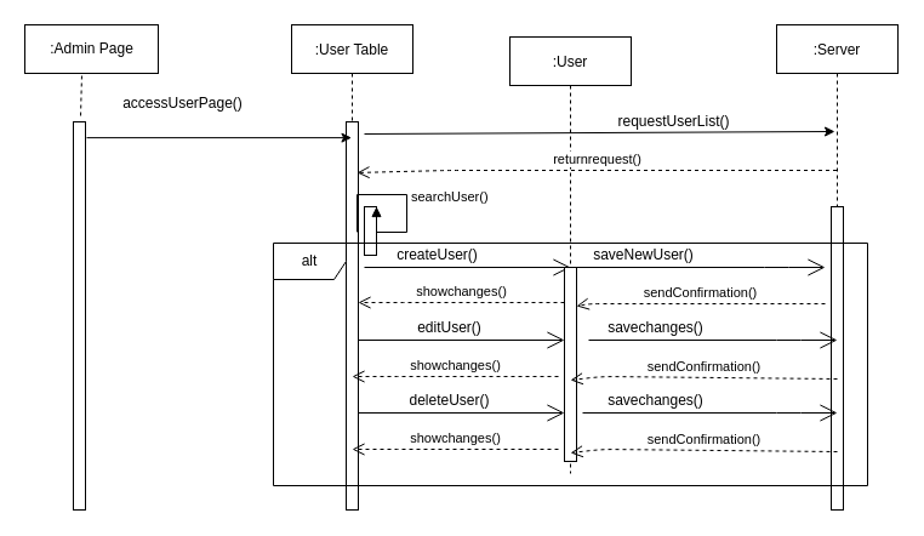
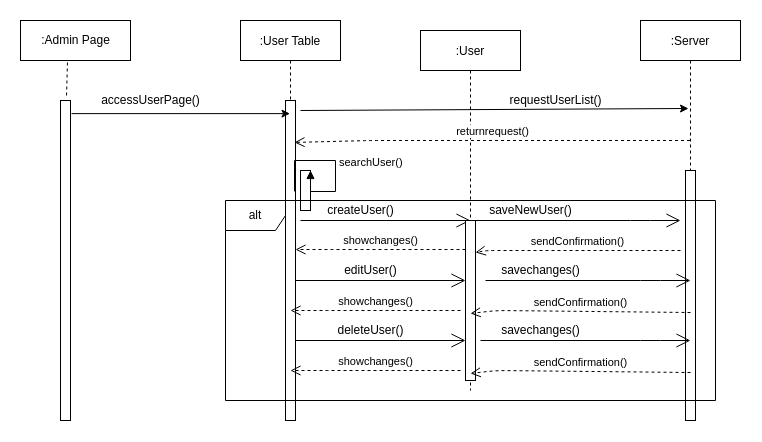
- <mxCell id="13" value="accessUserPage()" style="text;html=1;align=center;verticalAlign=middle;resizable=0;points=[];autosize=1;strokeColor=none;" vertex="1" parent="1"><mxGeometry x="95" y="75" width="110" height="20" as="geometry" /></mxCell>
+ <mxCell id="13" value="accessUserPage()" style="text;html=1;align=center;verticalAlign=middle;resizable=0;points=[];autosize=1;strokeColor=none;" vertex="1" parent="1"><mxGeometry x="95" y="90" width="110" height="20" as="geometry" /></mxCell>
